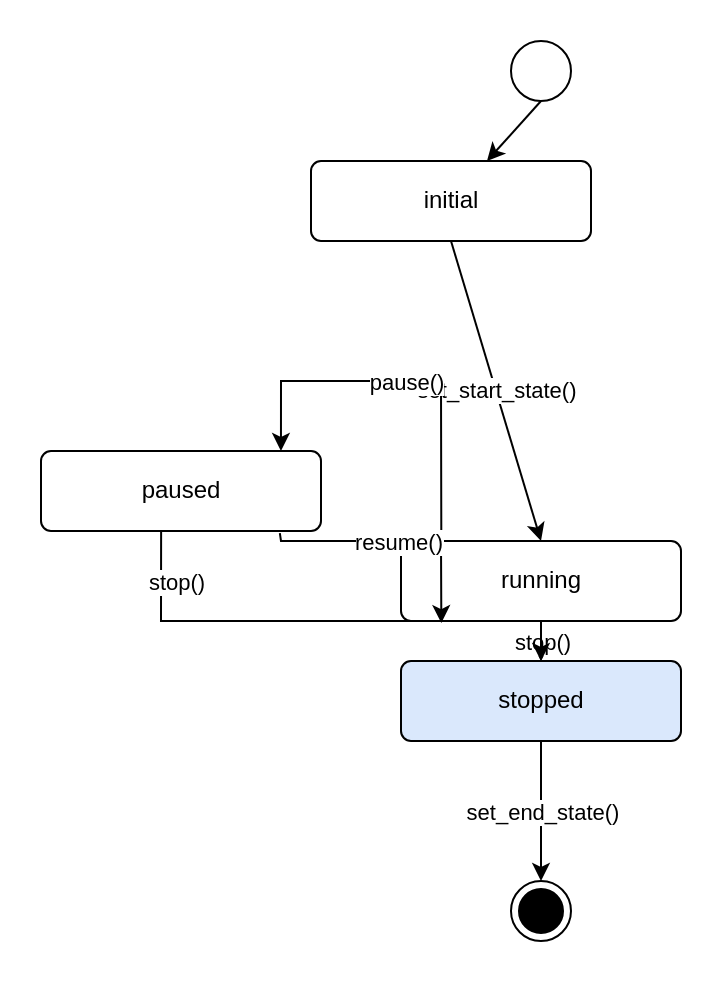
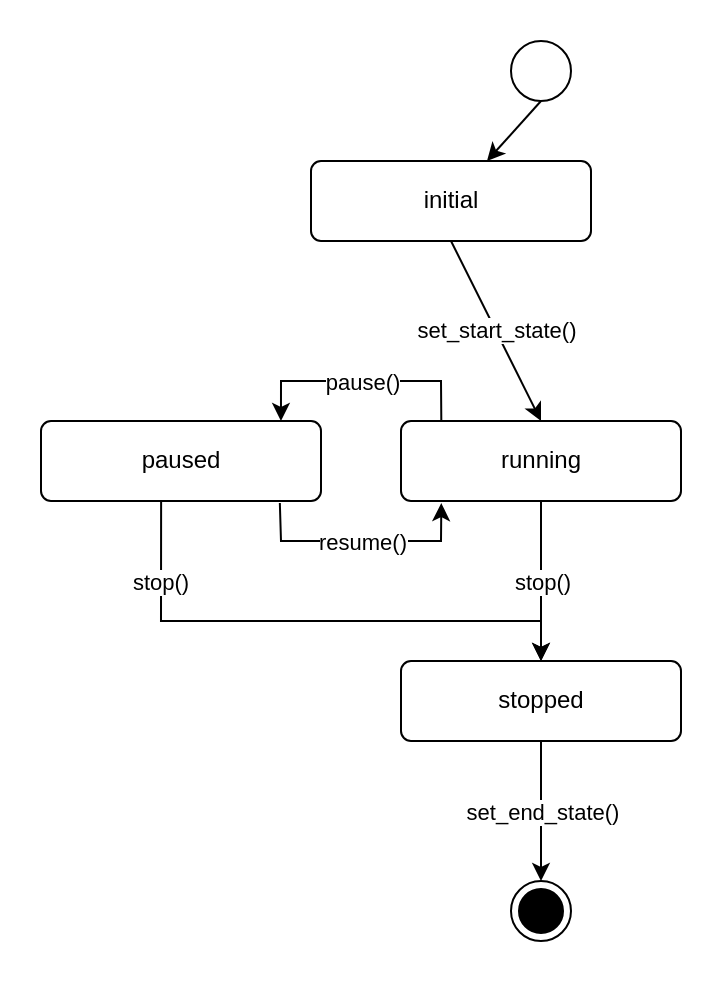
- <mxCell id="3" value="paused" style="html=1;align=center;verticalAlign=middle;rounded=1;absoluteArcSize=1;arcSize=10;dashed=0;fontStyle=0" parent="1" vertex="1"><mxGeometry x="20" y="225" width="140" height="40" as="geometry" /></mxCell>
+ <mxCell id="3" value="paused" style="html=1;align=center;verticalAlign=middle;rounded=1;absoluteArcSize=1;arcSize=10;dashed=0;fontStyle=0" parent="1" vertex="1"><mxGeometry x="20" y="210" width="140" height="40" as="geometry" /></mxCell>
- <mxCell id="5" value="running" style="html=1;align=center;verticalAlign=middle;rounded=1;absoluteArcSize=1;arcSize=10;dashed=0;fontStyle=0" parent="1" vertex="1"><mxGeometry x="200" y="270" width="140" height="40" as="geometry" /></mxCell>
+ <mxCell id="5" value="running" style="html=1;align=center;verticalAlign=middle;rounded=1;absoluteArcSize=1;arcSize=10;dashed=0;fontStyle=0" parent="1" vertex="1"><mxGeometry x="200" y="210" width="140" height="40" as="geometry" /></mxCell>
- <mxCell id="4" value="stopped" style="html=1;align=center;verticalAlign=middle;rounded=1;absoluteArcSize=1;arcSize=10;dashed=0;fontStyle=0;fillColor=#dae8fc;" parent="1" vertex="1"><mxGeometry x="200" y="330" width="140" height="40" as="geometry" /></mxCell>
+ <mxCell id="4" value="stopped" style="html=1;align=center;verticalAlign=middle;rounded=1;absoluteArcSize=1;arcSize=10;dashed=0;fontStyle=0" parent="1" vertex="1"><mxGeometry x="200" y="330" width="140" height="40" as="geometry" /></mxCell>
